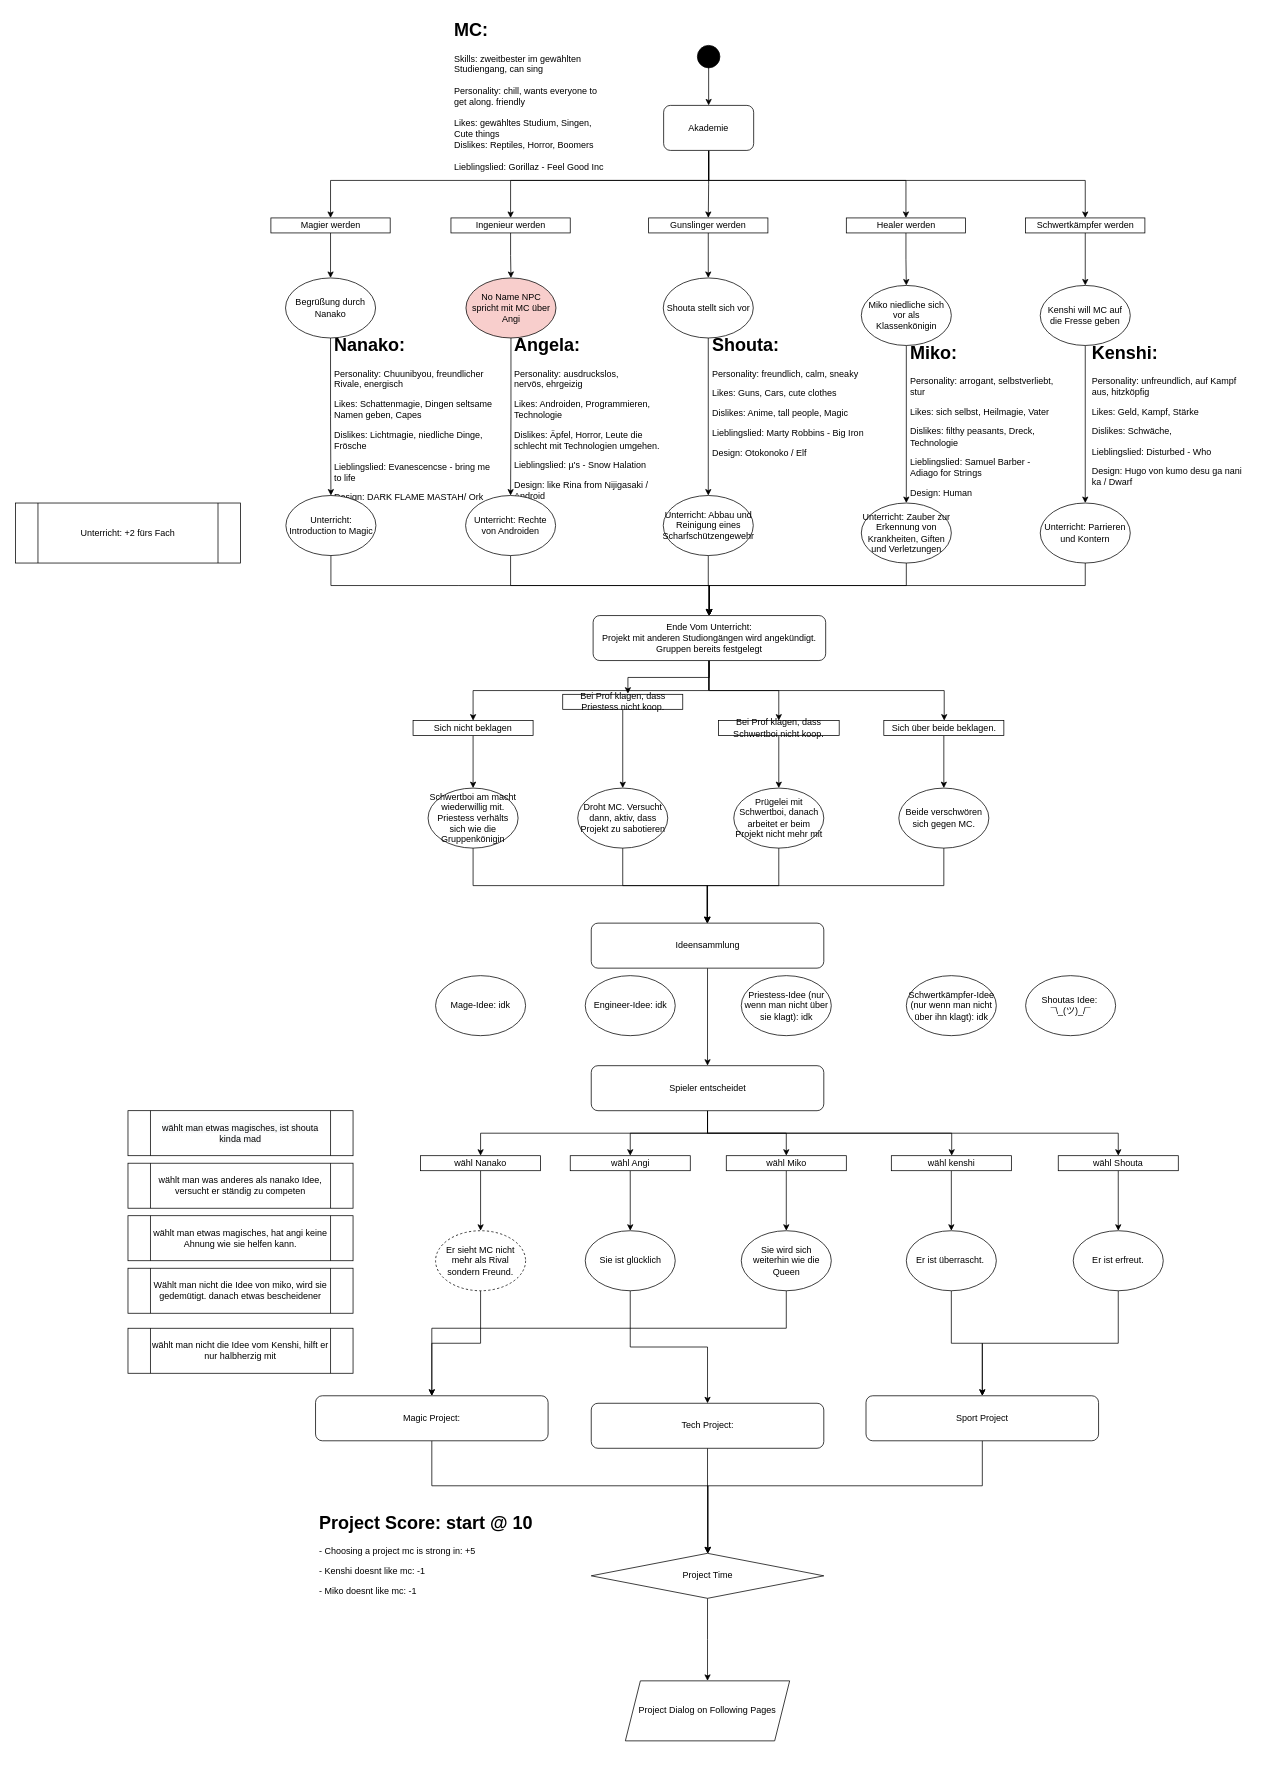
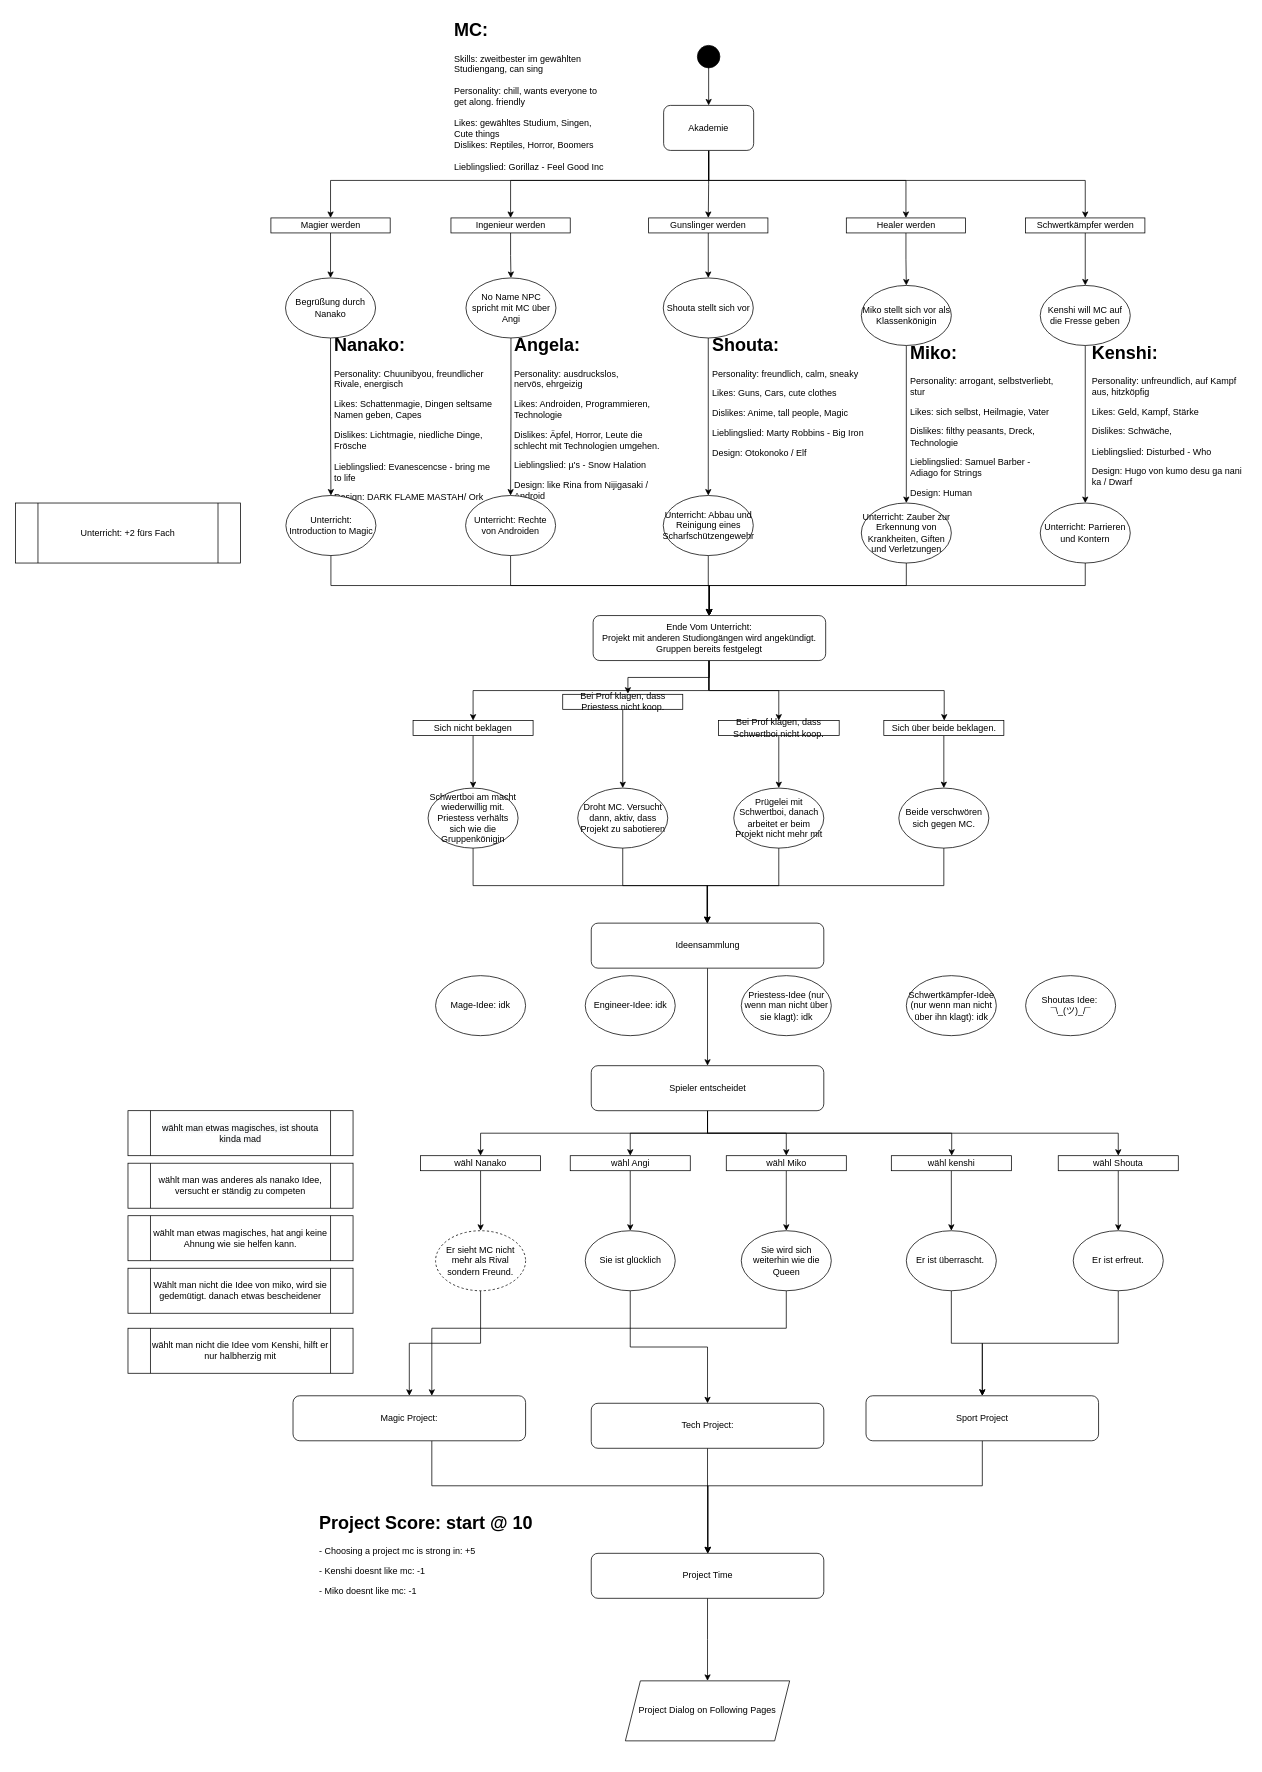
- <mxCell id="22" value="No Name NPC spricht mit MC über Angi" style="ellipse;whiteSpace=wrap;html=1;strokeColor=#000000;fillColor=#f8cecc;" parent="1" vertex="1"><mxGeometry x="620.5" y="370" width="120" height="80" as="geometry" /></mxCell>
+ <mxCell id="22" value="No Name NPC spricht mit MC über Angi" style="ellipse;whiteSpace=wrap;html=1;strokeColor=#000000;fillColor=#FFFFFF;" parent="1" vertex="1"><mxGeometry x="620.5" y="370" width="120" height="80" as="geometry" /></mxCell>
- <mxCell id="25" value="Miko niedliche sich vor als Klassenkönigin" style="ellipse;whiteSpace=wrap;html=1;strokeColor=#000000;fillColor=#FFFFFF;" parent="1" vertex="1"><mxGeometry x="1147.5" y="380" width="120" height="80" as="geometry" /></mxCell>
+ <mxCell id="25" value="Miko stellt sich vor als Klassenkönigin" style="ellipse;whiteSpace=wrap;html=1;strokeColor=#000000;fillColor=#FFFFFF;" parent="1" vertex="1"><mxGeometry x="1147.5" y="380" width="120" height="80" as="geometry" /></mxCell>
- <mxCell id="101" value="Magic Project:" style="rounded=1;whiteSpace=wrap;html=1;" parent="1" vertex="1"><mxGeometry x="420" y="1860" width="310" height="60" as="geometry" /></mxCell>
+ <mxCell id="101" value="Magic Project:" style="rounded=1;whiteSpace=wrap;html=1;" parent="1" vertex="1"><mxGeometry x="390" y="1860" width="310" height="60" as="geometry" /></mxCell>
- <mxCell id="107" value="Project Time" style="rhombus;whiteSpace=wrap;html=1;" parent="1" vertex="1"><mxGeometry x="787.5" y="2070" width="310" height="60" as="geometry" /></mxCell>
+ <mxCell id="107" value="Project Time" style="rounded=1;whiteSpace=wrap;html=1;" parent="1" vertex="1"><mxGeometry x="787.5" y="2070" width="310" height="60" as="geometry" /></mxCell>
